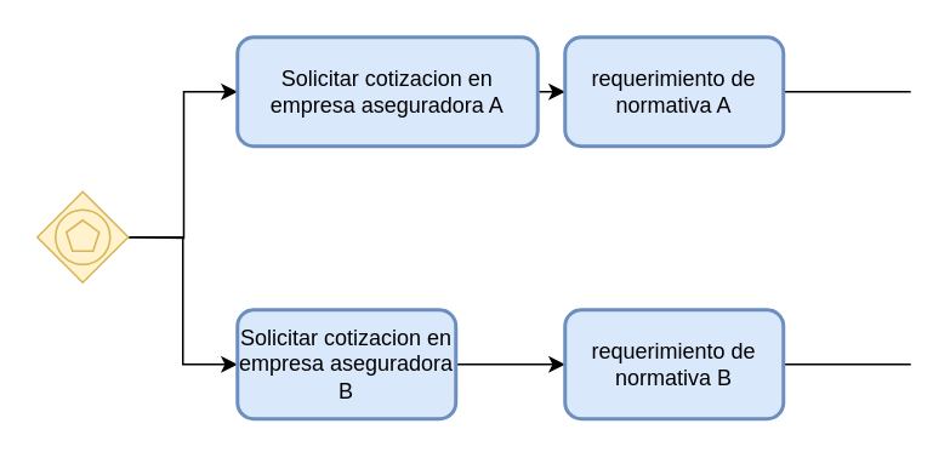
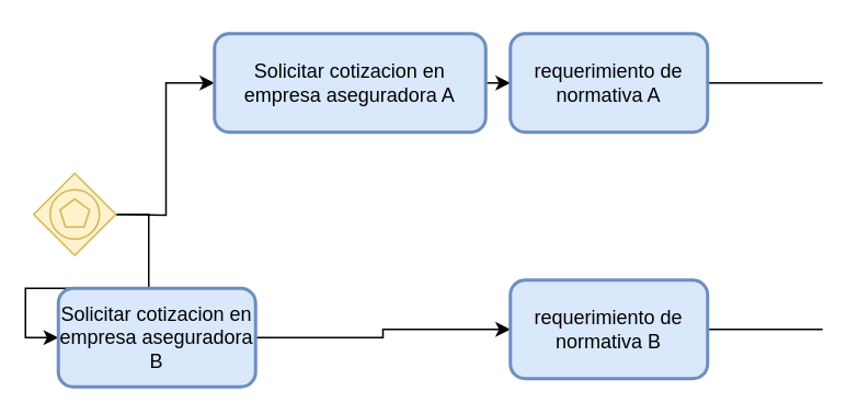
- <mxCell id="8" value="Solicitar cotizacion en empresa aseguradora B" style="rounded=1;whiteSpace=wrap;html=1;strokeWidth=2;fillColor=#dae8fc;strokeColor=#6c8ebf;" vertex="1" parent="1"><mxGeometry x="130" y="170" width="120" height="60" as="geometry" /></mxCell>
+ <mxCell id="8" value="Solicitar cotizacion en empresa aseguradora B" style="rounded=1;whiteSpace=wrap;html=1;strokeWidth=2;fillColor=#dae8fc;strokeColor=#6c8ebf;" vertex="1" parent="1"><mxGeometry x="35" y="175" width="120" height="60" as="geometry" /></mxCell>
